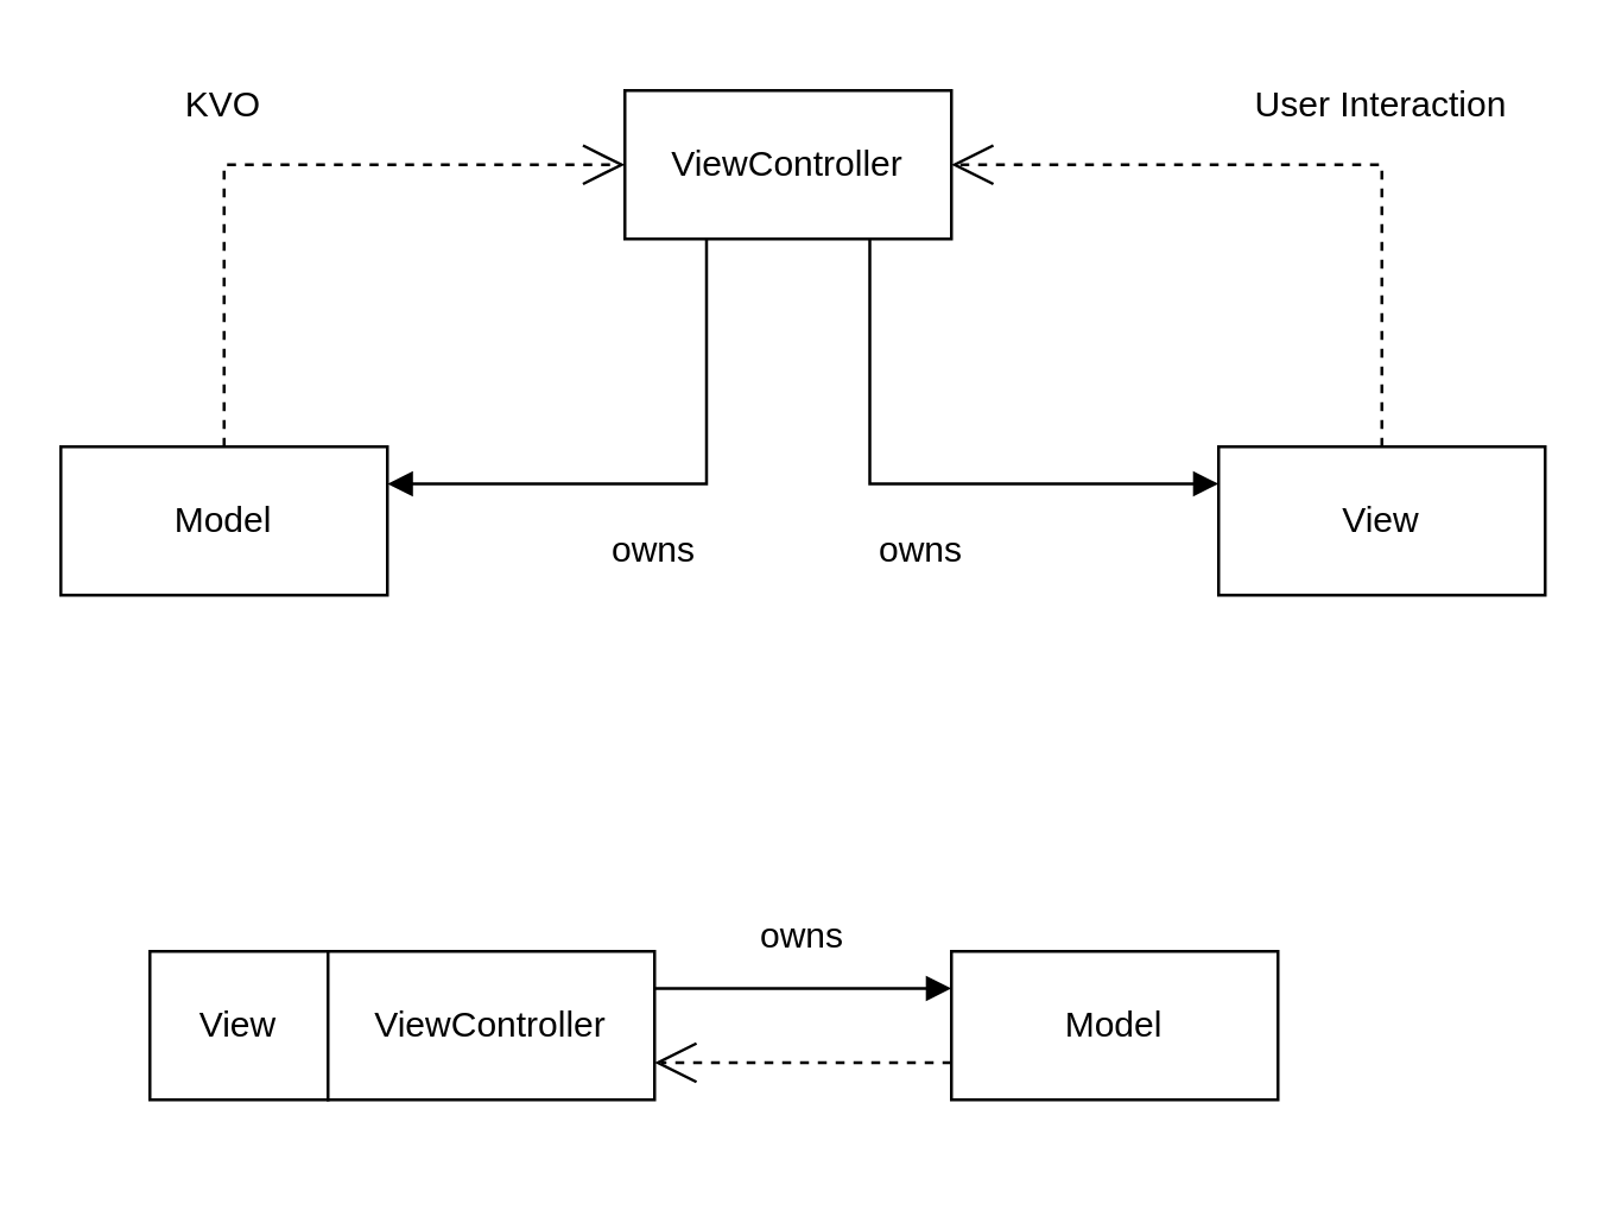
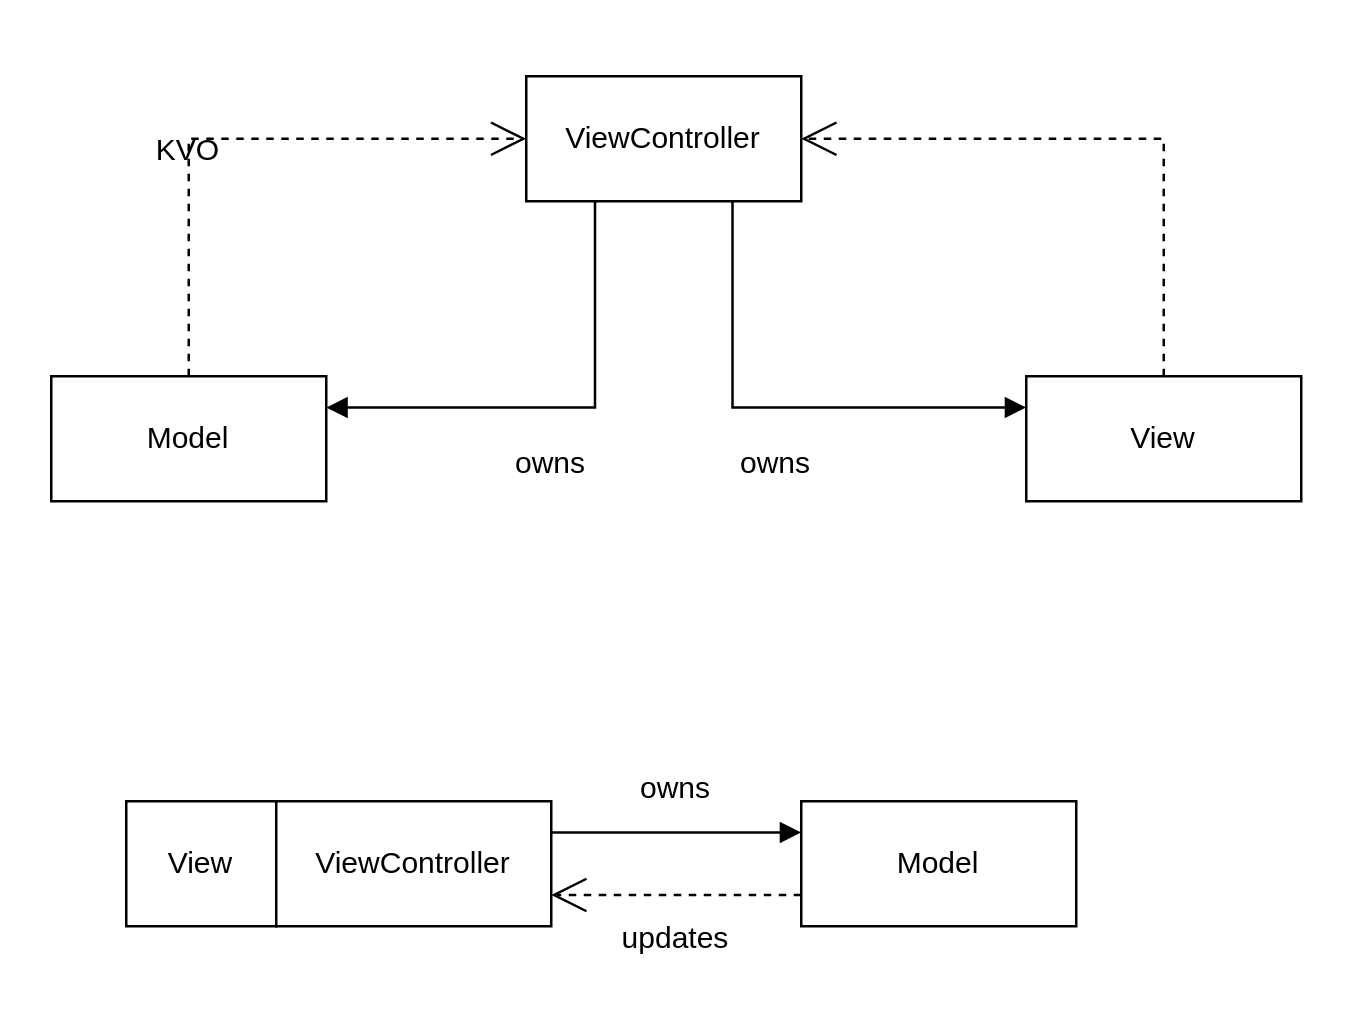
- <mxCell id="18" value="KVO" style="text;html=1;strokeColor=none;fillColor=none;align=center;verticalAlign=middle;whiteSpace=wrap;rounded=0;" vertex="1" parent="1"><mxGeometry x="45" y="20" width="60" height="30" as="geometry" /></mxCell>
+ <mxCell id="18" value="KVO" style="text;html=1;strokeColor=none;fillColor=none;align=center;verticalAlign=middle;whiteSpace=wrap;rounded=0;" vertex="1" parent="1"><mxGeometry x="45" y="45" width="60" height="30" as="geometry" /></mxCell>
- <mxCell id="19" value="User Interaction" style="text;html=1;strokeColor=none;fillColor=none;align=center;verticalAlign=middle;whiteSpace=wrap;rounded=0;" vertex="1" parent="1"><mxGeometry x="410" y="20" width="110" height="30" as="geometry" /></mxCell>
+ <mxCell id="15" value="updates" style="text;html=1;strokeColor=none;fillColor=none;align=center;verticalAlign=middle;whiteSpace=wrap;rounded=0;" vertex="1" parent="1"><mxGeometry x="240" y="360" width="60" height="30" as="geometry" /></mxCell>
